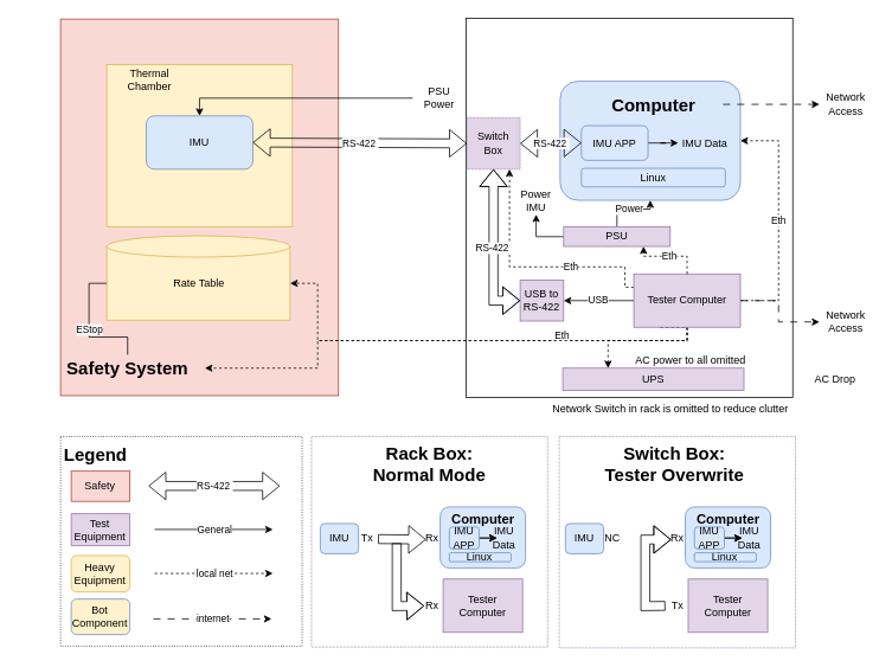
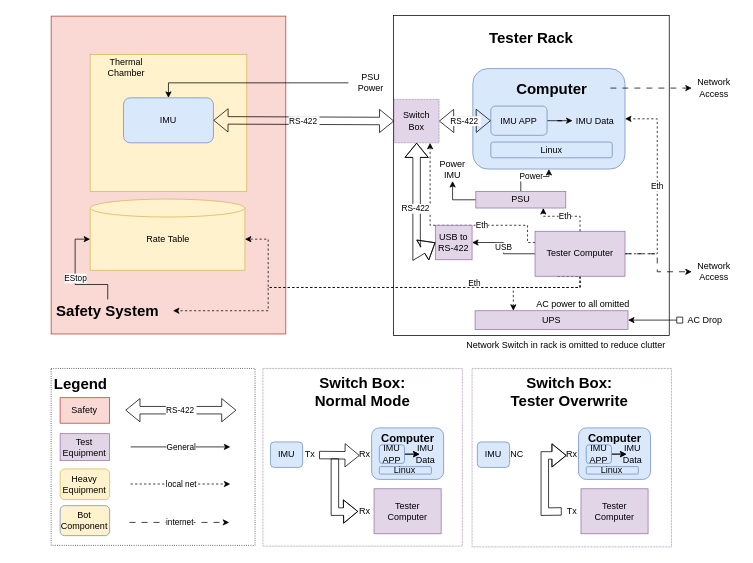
+ <mxCell id="41" value="&lt;font style=&quot;font-size: 20px;&quot;&gt;&lt;b&gt;Tester Rack&lt;/b&gt;&lt;/font&gt;" style="text;html=1;align=center;verticalAlign=middle;whiteSpace=wrap;rounded=0;" parent="1" vertex="1"><mxGeometry x="621" y="34" width="174" height="30" as="geometry" /></mxCell>
- <mxCell id="28" value="EStop" style="edgeStyle=orthogonalEdgeStyle;rounded=0;orthogonalLoop=1;jettySize=auto;html=1;exitX=0.5;exitY=0;exitDx=0;exitDy=0;entryX=0;entryY=0.5;entryDx=0;entryDy=0;endArrow=none;" parent="1" source="29" target="5" edge="1"><mxGeometry relative="1" as="geometry" /></mxCell>
+ <mxCell id="28" value="EStop" style="edgeStyle=orthogonalEdgeStyle;rounded=0;orthogonalLoop=1;jettySize=auto;html=1;exitX=0.5;exitY=0;exitDx=0;exitDy=0;entryX=0;entryY=0.5;entryDx=0;entryDy=0;" parent="1" source="29" target="5" edge="1"><mxGeometry relative="1" as="geometry" /></mxCell>
- <mxCell id="53" value="USB to RS-422" style="rounded=0;whiteSpace=wrap;html=1;fillColor=#e1d5e7;strokeColor=#9673a6;" parent="1" vertex="1"><mxGeometry x="585" y="315" width="49" height="46" as="geometry" /></mxCell>
+ <mxCell id="53" value="USB to RS-422" style="rounded=0;whiteSpace=wrap;html=1;fillColor=#e1d5e7;strokeColor=#9673a6;" parent="1" vertex="1"><mxGeometry x="580" y="300" width="49" height="46" as="geometry" /></mxCell>
+ <mxCell id="35" style="edgeStyle=orthogonalEdgeStyle;rounded=0;orthogonalLoop=1;jettySize=auto;html=1;entryX=1;entryY=0.5;entryDx=0;entryDy=0;startArrow=box;startFill=0;" parent="1" source="36" target="26" edge="1"><mxGeometry relative="1" as="geometry" /></mxCell>
- <mxCell id="89" value="&lt;font style=&quot;font-size: 20px;&quot;&gt;&lt;b&gt;Rack Box: Normal Mode&lt;/b&gt;&lt;/font&gt;" style="text;html=1;align=center;verticalAlign=middle;whiteSpace=wrap;rounded=0;" vertex="1" parent="1"><mxGeometry x="396" y="507" width="174" height="30" as="geometry" /></mxCell>
+ <mxCell id="89" value="&lt;font style=&quot;font-size: 20px;&quot;&gt;&lt;b&gt;Switch Box: Normal Mode&lt;/b&gt;&lt;/font&gt;" style="text;html=1;align=center;verticalAlign=middle;whiteSpace=wrap;rounded=0;" vertex="1" parent="1"><mxGeometry x="396" y="507" width="174" height="30" as="geometry" /></mxCell>
